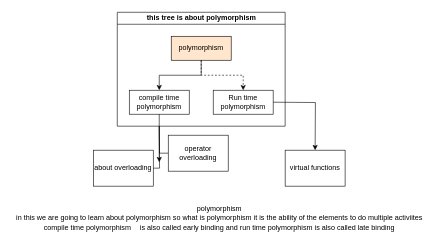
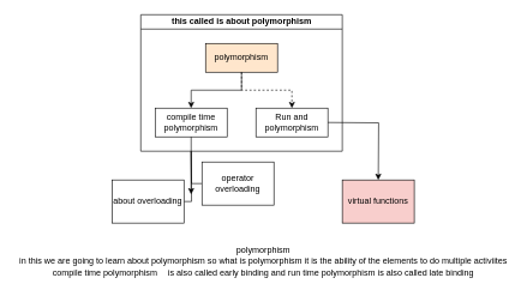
- <mxCell id="2" value="this tree is about polymorphism" style="swimlane;html=1;startSize=20;horizontal=1;childLayout=treeLayout;horizontalTree=0;resizable=0;containerType=tree;" vertex="1" parent="1"><mxGeometry x="195" y="20" width="280" height="190" as="geometry" /></mxCell>
+ <mxCell id="2" value="this called is about polymorphism" style="swimlane;html=1;startSize=20;horizontal=1;childLayout=treeLayout;horizontalTree=0;resizable=0;containerType=tree;" vertex="1" parent="1"><mxGeometry x="195" y="20" width="280" height="190" as="geometry" /></mxCell>
- <mxCell id="6" value="Run time polymorphism" style="whiteSpace=wrap;html=1;" vertex="1" parent="2"><mxGeometry x="160" y="130" width="100" height="40" as="geometry" /></mxCell>
+ <mxCell id="6" value="Run and polymorphism" style="whiteSpace=wrap;html=1;" vertex="1" parent="2"><mxGeometry x="160" y="130" width="100" height="40" as="geometry" /></mxCell>
- <mxCell id="14" value="virtual functions" style="whiteSpace=wrap;html=1;align=center;verticalAlign=middle;treeFolding=1;treeMoving=1;" vertex="1" parent="1"><mxGeometry x="475" y="250" width="100" height="60" as="geometry" /></mxCell>
+ <mxCell id="14" value="virtual functions" style="whiteSpace=wrap;html=1;align=center;verticalAlign=middle;treeFolding=1;treeMoving=1;fillColor=#f8cecc;" vertex="1" parent="1"><mxGeometry x="475" y="250" width="100" height="60" as="geometry" /></mxCell>
